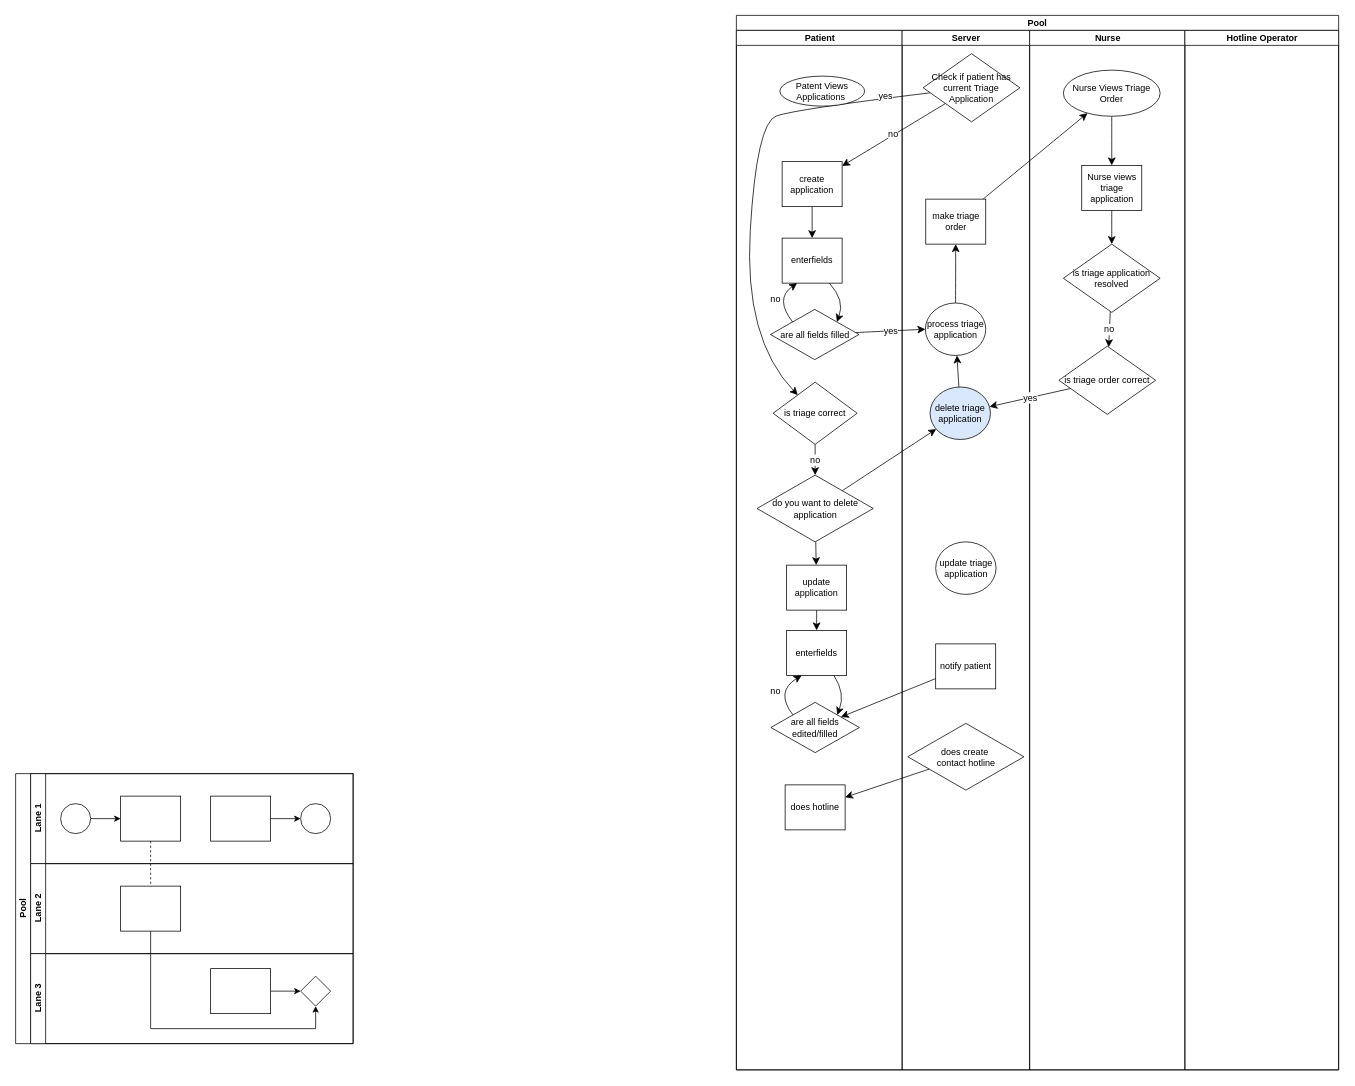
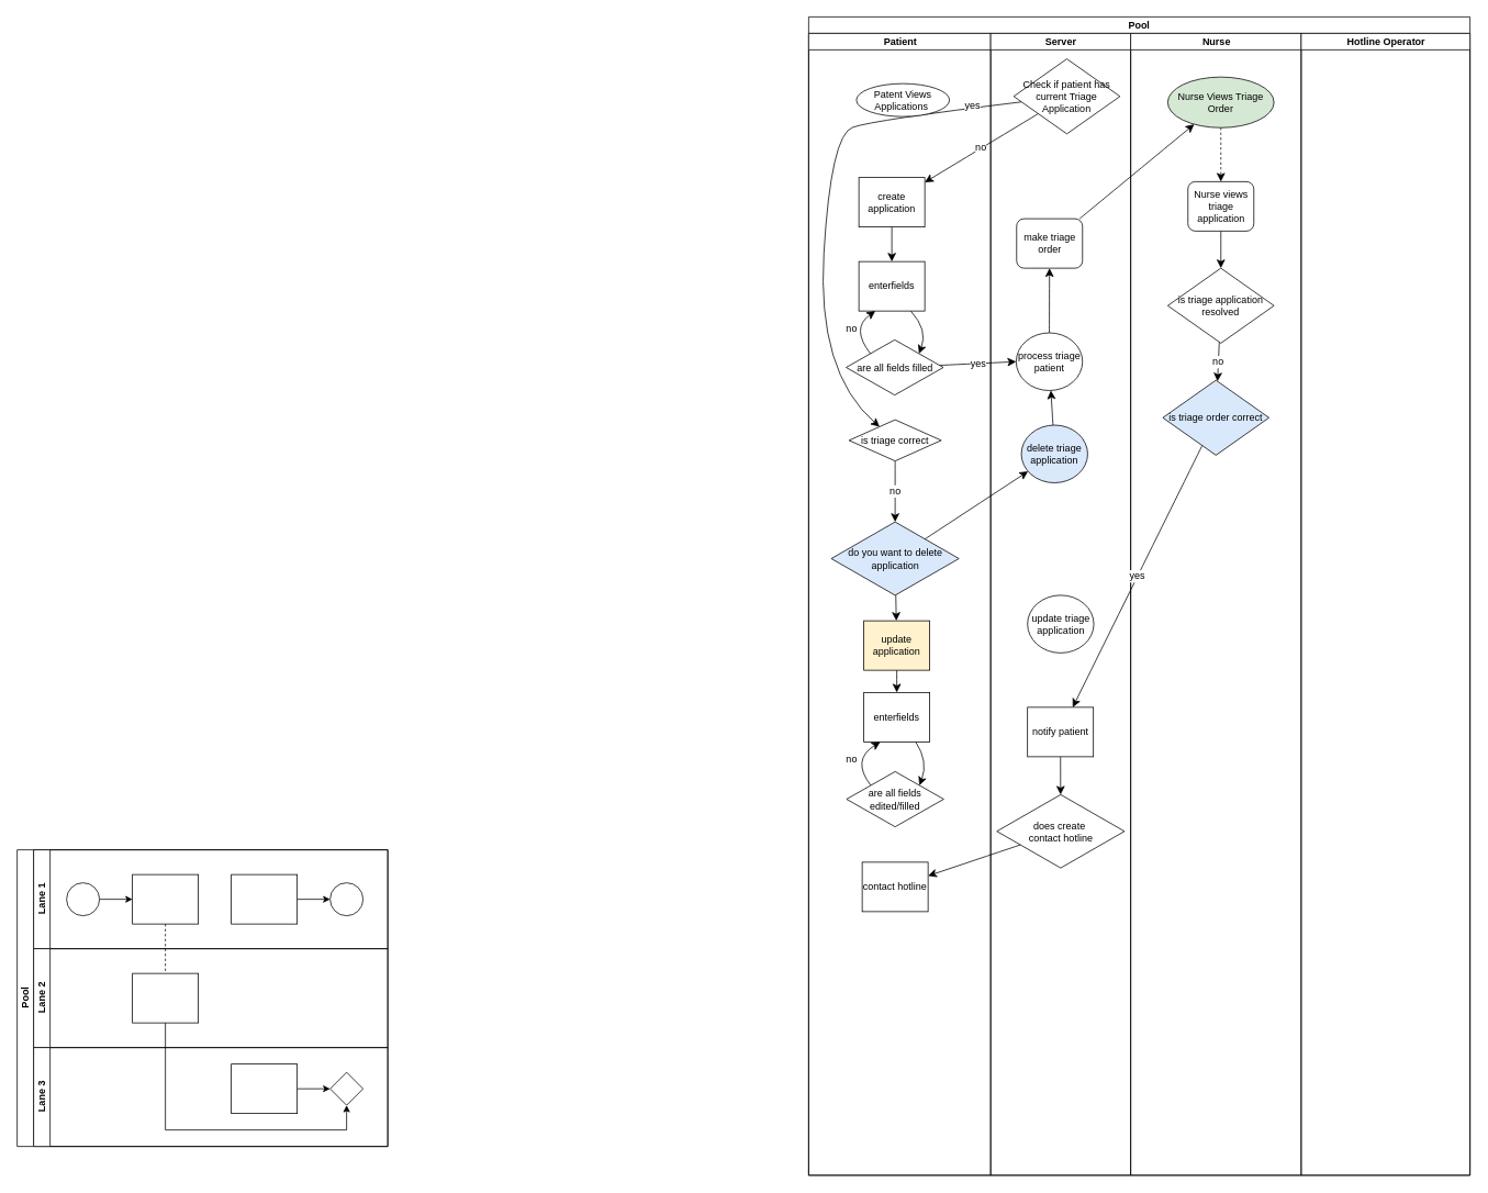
- <mxCell id="48" value="Nurse Views Triage Order" style="ellipse;whiteSpace=wrap;html=1;" parent="1" vertex="1"><mxGeometry x="1417" y="93" width="129" height="61.5" as="geometry" /></mxCell>
+ <mxCell id="48" value="Nurse Views Triage Order" style="ellipse;whiteSpace=wrap;html=1;fillColor=#d5e8d4;" parent="1" vertex="1"><mxGeometry x="1417" y="93" width="129" height="61.5" as="geometry" /></mxCell>
- <mxCell id="47" style="edgeStyle=none;curved=1;rounded=0;orthogonalLoop=1;jettySize=auto;html=1;fontSize=12;startSize=8;endSize=8;" parent="1" source="48" target="20" edge="1"><mxGeometry relative="1" as="geometry" /></mxCell>
+ <mxCell id="47" style="edgeStyle=none;curved=1;rounded=0;orthogonalLoop=1;jettySize=auto;html=1;fontSize=12;startSize=8;endSize=8;dashed=1;" parent="1" source="48" target="20" edge="1"><mxGeometry relative="1" as="geometry" /></mxCell>
- <mxCell id="20" value="Nurse views triage application" style="rounded=0;whiteSpace=wrap;html=1;fontFamily=Helvetica;fontSize=12;fontColor=#000000;align=center;" parent="18" vertex="1"><mxGeometry x="69.5" y="180" width="80" height="60" as="geometry" /></mxCell>
+ <mxCell id="20" value="Nurse views triage application" style="whiteSpace=wrap;html=1;fontFamily=Helvetica;fontSize=12;fontColor=#000000;align=center;rounded=1;" parent="18" vertex="1"><mxGeometry x="69.5" y="180" width="80" height="60" as="geometry" /></mxCell>
- <mxCell id="64" value="make triage order" style="rounded=0;whiteSpace=wrap;html=1;fontFamily=Helvetica;fontSize=12;fontColor=#000000;align=center;" parent="1" vertex="1"><mxGeometry x="1233.5" y="265" width="80" height="60" as="geometry" /></mxCell>
+ <mxCell id="64" value="make triage order" style="whiteSpace=wrap;html=1;fontFamily=Helvetica;fontSize=12;fontColor=#000000;align=center;rounded=1;" parent="1" vertex="1"><mxGeometry x="1233.5" y="265" width="80" height="60" as="geometry" /></mxCell>
- <mxCell id="58" value="process triage application" style="ellipse;whiteSpace=wrap;html=1;" parent="1" vertex="1"><mxGeometry x="1233" y="403.5" width="80.5" height="70" as="geometry" /></mxCell>
+ <mxCell id="58" value="process triage patient" style="ellipse;whiteSpace=wrap;html=1;" parent="1" vertex="1"><mxGeometry x="1233" y="403.5" width="80.5" height="70" as="geometry" /></mxCell>
- <mxCell id="23" value="is triage order correct" style="rhombus;whiteSpace=wrap;html=1;fontFamily=Helvetica;fontSize=12;fontColor=#000000;align=center;" parent="18" vertex="1"><mxGeometry x="39" y="421" width="129" height="91" as="geometry" /></mxCell>
+ <mxCell id="23" value="is triage order correct" style="rhombus;whiteSpace=wrap;html=1;fontFamily=Helvetica;fontSize=12;fontColor=#000000;align=center;fillColor=#dae8fc;" parent="18" vertex="1"><mxGeometry x="39" y="421" width="129" height="91" as="geometry" /></mxCell>
- <mxCell id="25" value="yes" style="edgeStyle=none;curved=1;rounded=0;orthogonalLoop=1;jettySize=auto;html=1;fontSize=12;startSize=8;endSize=8;" parent="2" source="23" target="61" edge="1"><mxGeometry relative="1" as="geometry" /></mxCell>
+ <mxCell id="25" value="yes" style="edgeStyle=none;curved=1;rounded=0;orthogonalLoop=1;jettySize=auto;html=1;fontSize=12;startSize=8;endSize=8;" parent="2" source="23" target="16" edge="1"><mxGeometry relative="1" as="geometry" /></mxCell>
- <mxCell id="46" value="is triage correct" style="rhombus;whiteSpace=wrap;html=1;fontFamily=Helvetica;fontSize=12;fontColor=#000000;align=center;" parent="1" vertex="1"><mxGeometry x="1030" y="509" width="112" height="83" as="geometry" /></mxCell>
+ <mxCell id="46" value="is triage correct" style="rhombus;whiteSpace=wrap;html=1;fontFamily=Helvetica;fontSize=12;fontColor=#000000;align=center;" parent="1" vertex="1"><mxGeometry x="1030" y="509" width="112" height="50" as="geometry" /></mxCell>
- <mxCell id="5" value="do you want to delete application" style="rhombus;whiteSpace=wrap;html=1;fontFamily=Helvetica;fontSize=12;fontColor=#000000;align=center;" parent="3" vertex="1"><mxGeometry x="27.5" y="593" width="155" height="89" as="geometry" /></mxCell>
+ <mxCell id="5" value="do you want to delete application" style="rhombus;whiteSpace=wrap;html=1;fontFamily=Helvetica;fontSize=12;fontColor=#000000;align=center;fillColor=#dae8fc;" parent="3" vertex="1"><mxGeometry x="27.5" y="593" width="155" height="89" as="geometry" /></mxCell>
- <mxCell id="7" value="update application" style="rounded=0;whiteSpace=wrap;html=1;fontFamily=Helvetica;fontSize=12;fontColor=#000000;align=center;" parent="3" vertex="1"><mxGeometry x="67" y="713" width="80" height="60" as="geometry" /></mxCell>
+ <mxCell id="7" value="update application" style="rounded=0;whiteSpace=wrap;html=1;fontFamily=Helvetica;fontSize=12;fontColor=#000000;align=center;fillColor=#fff2cc;" parent="3" vertex="1"><mxGeometry x="67" y="713" width="80" height="60" as="geometry" /></mxCell>
- <mxCell id="15" style="edgeStyle=none;curved=1;rounded=0;orthogonalLoop=1;jettySize=auto;html=1;fontSize=12;startSize=8;endSize=8;" parent="13" source="16" target="11" edge="1"><mxGeometry relative="1" as="geometry" /></mxCell>
+ <mxCell id="15" style="edgeStyle=none;curved=1;rounded=0;orthogonalLoop=1;jettySize=auto;html=1;fontSize=12;startSize=8;endSize=8;" parent="13" source="16" target="17" edge="1"><mxGeometry relative="1" as="geometry" /></mxCell>
- <mxCell id="12" value="does hotline" style="rounded=0;whiteSpace=wrap;html=1;fontFamily=Helvetica;fontSize=12;fontColor=#000000;align=center;" parent="3" vertex="1"><mxGeometry x="65" y="1006" width="80" height="60" as="geometry" /></mxCell>
+ <mxCell id="12" value="contact hotline" style="rounded=0;whiteSpace=wrap;html=1;fontFamily=Helvetica;fontSize=12;fontColor=#000000;align=center;" parent="3" vertex="1"><mxGeometry x="65" y="1006" width="80" height="60" as="geometry" /></mxCell>
